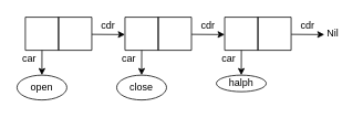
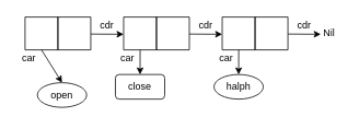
- <mxCell id="15" value="halph" style="ellipse;whiteSpace=wrap;html=1;sketch=0;" vertex="1" parent="1"><mxGeometry x="260" y="90" width="60" height="20" as="geometry" /></mxCell>
+ <mxCell id="15" value="halph" style="ellipse;whiteSpace=wrap;html=1;sketch=0;" vertex="1" parent="1"><mxGeometry x="260" y="90" width="60" height="30" as="geometry" /></mxCell>
- <mxCell id="3" value="open" style="ellipse;whiteSpace=wrap;html=1;sketch=0;" parent="1" vertex="1"><mxGeometry x="20" y="90" width="60" height="30" as="geometry" /></mxCell>
+ <mxCell id="3" value="open" style="ellipse;whiteSpace=wrap;html=1;sketch=0;" parent="1" vertex="1"><mxGeometry x="45" y="100" width="60" height="30" as="geometry" /></mxCell>
- <mxCell id="9" value="close" style="ellipse;whiteSpace=wrap;html=1;sketch=0;" vertex="1" parent="1"><mxGeometry x="140" y="90" width="60" height="30" as="geometry" /></mxCell>
+ <mxCell id="9" value="close" style="whiteSpace=wrap;html=1;sketch=0;rounded=1;" vertex="1" parent="1"><mxGeometry x="140" y="90" width="60" height="30" as="geometry" /></mxCell>
